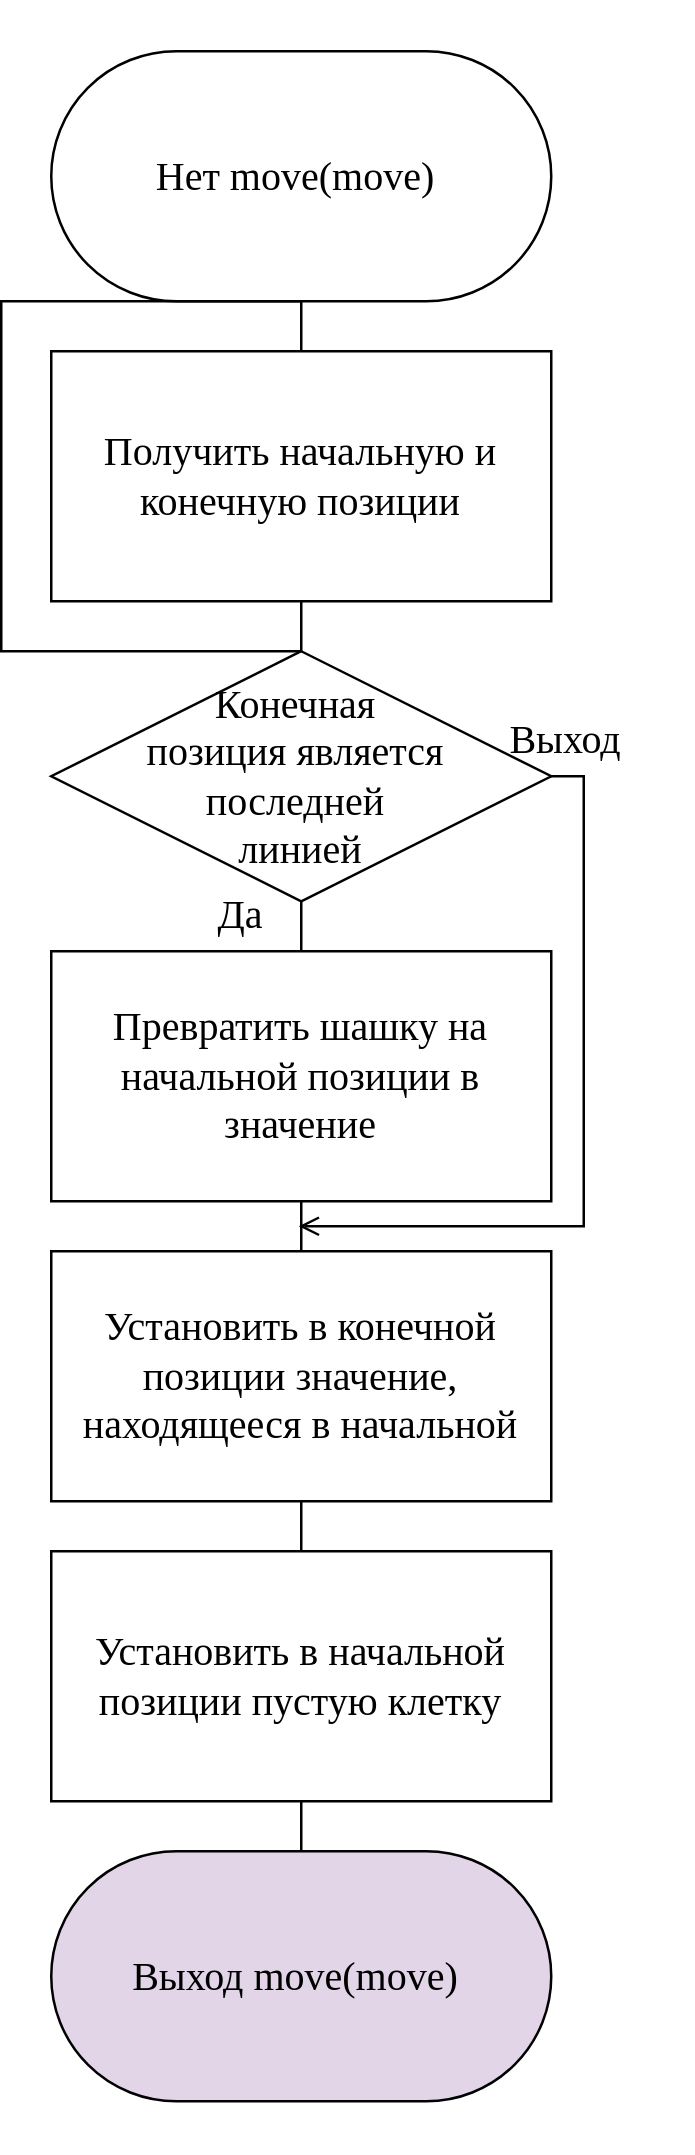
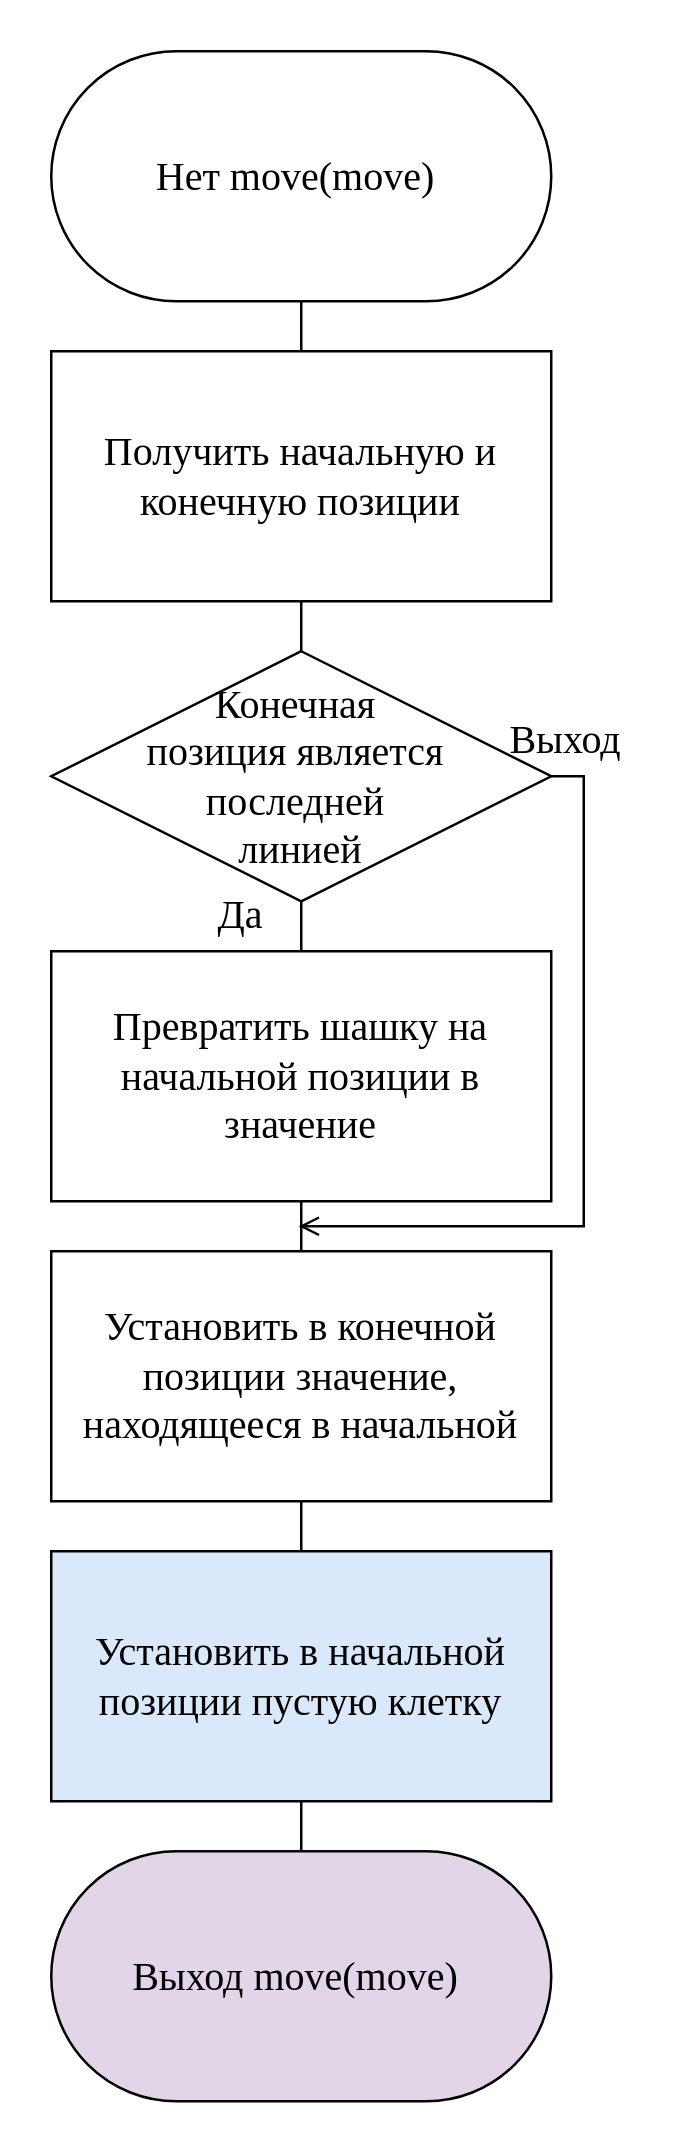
- <mxCell id="10" style="edgeStyle=orthogonalEdgeStyle;rounded=0;orthogonalLoop=1;jettySize=auto;html=1;exitX=0.5;exitY=1;exitDx=0;exitDy=0;endArrow=none;endFill=0;" edge="1" parent="1" source="11" target="3"><mxGeometry relative="1" as="geometry" /></mxCell>
+ <mxCell id="10" style="edgeStyle=orthogonalEdgeStyle;rounded=0;orthogonalLoop=1;jettySize=auto;html=1;exitX=0.5;exitY=1;exitDx=0;exitDy=0;entryX=0.5;entryY=0;entryDx=0;entryDy=0;endArrow=none;endFill=0;" edge="1" parent="1" source="11" target="14"><mxGeometry relative="1" as="geometry" /></mxCell>
- <mxCell id="16" value="&lt;font style=&quot;font-size: 16px;&quot;&gt;Установить в начальной позиции пустую клетку&lt;/font&gt;" style="rounded=0;whiteSpace=wrap;html=1;fontSize=14;fontFamily=Times New Roman;" vertex="1" parent="1"><mxGeometry x="20" y="620" width="200" height="100" as="geometry" /></mxCell>
+ <mxCell id="16" value="&lt;font style=&quot;font-size: 16px;&quot;&gt;Установить в начальной позиции пустую клетку&lt;/font&gt;" style="rounded=0;whiteSpace=wrap;html=1;fontSize=14;fontFamily=Times New Roman;fillColor=#dae8fc;" vertex="1" parent="1"><mxGeometry x="20" y="620" width="200" height="100" as="geometry" /></mxCell>
